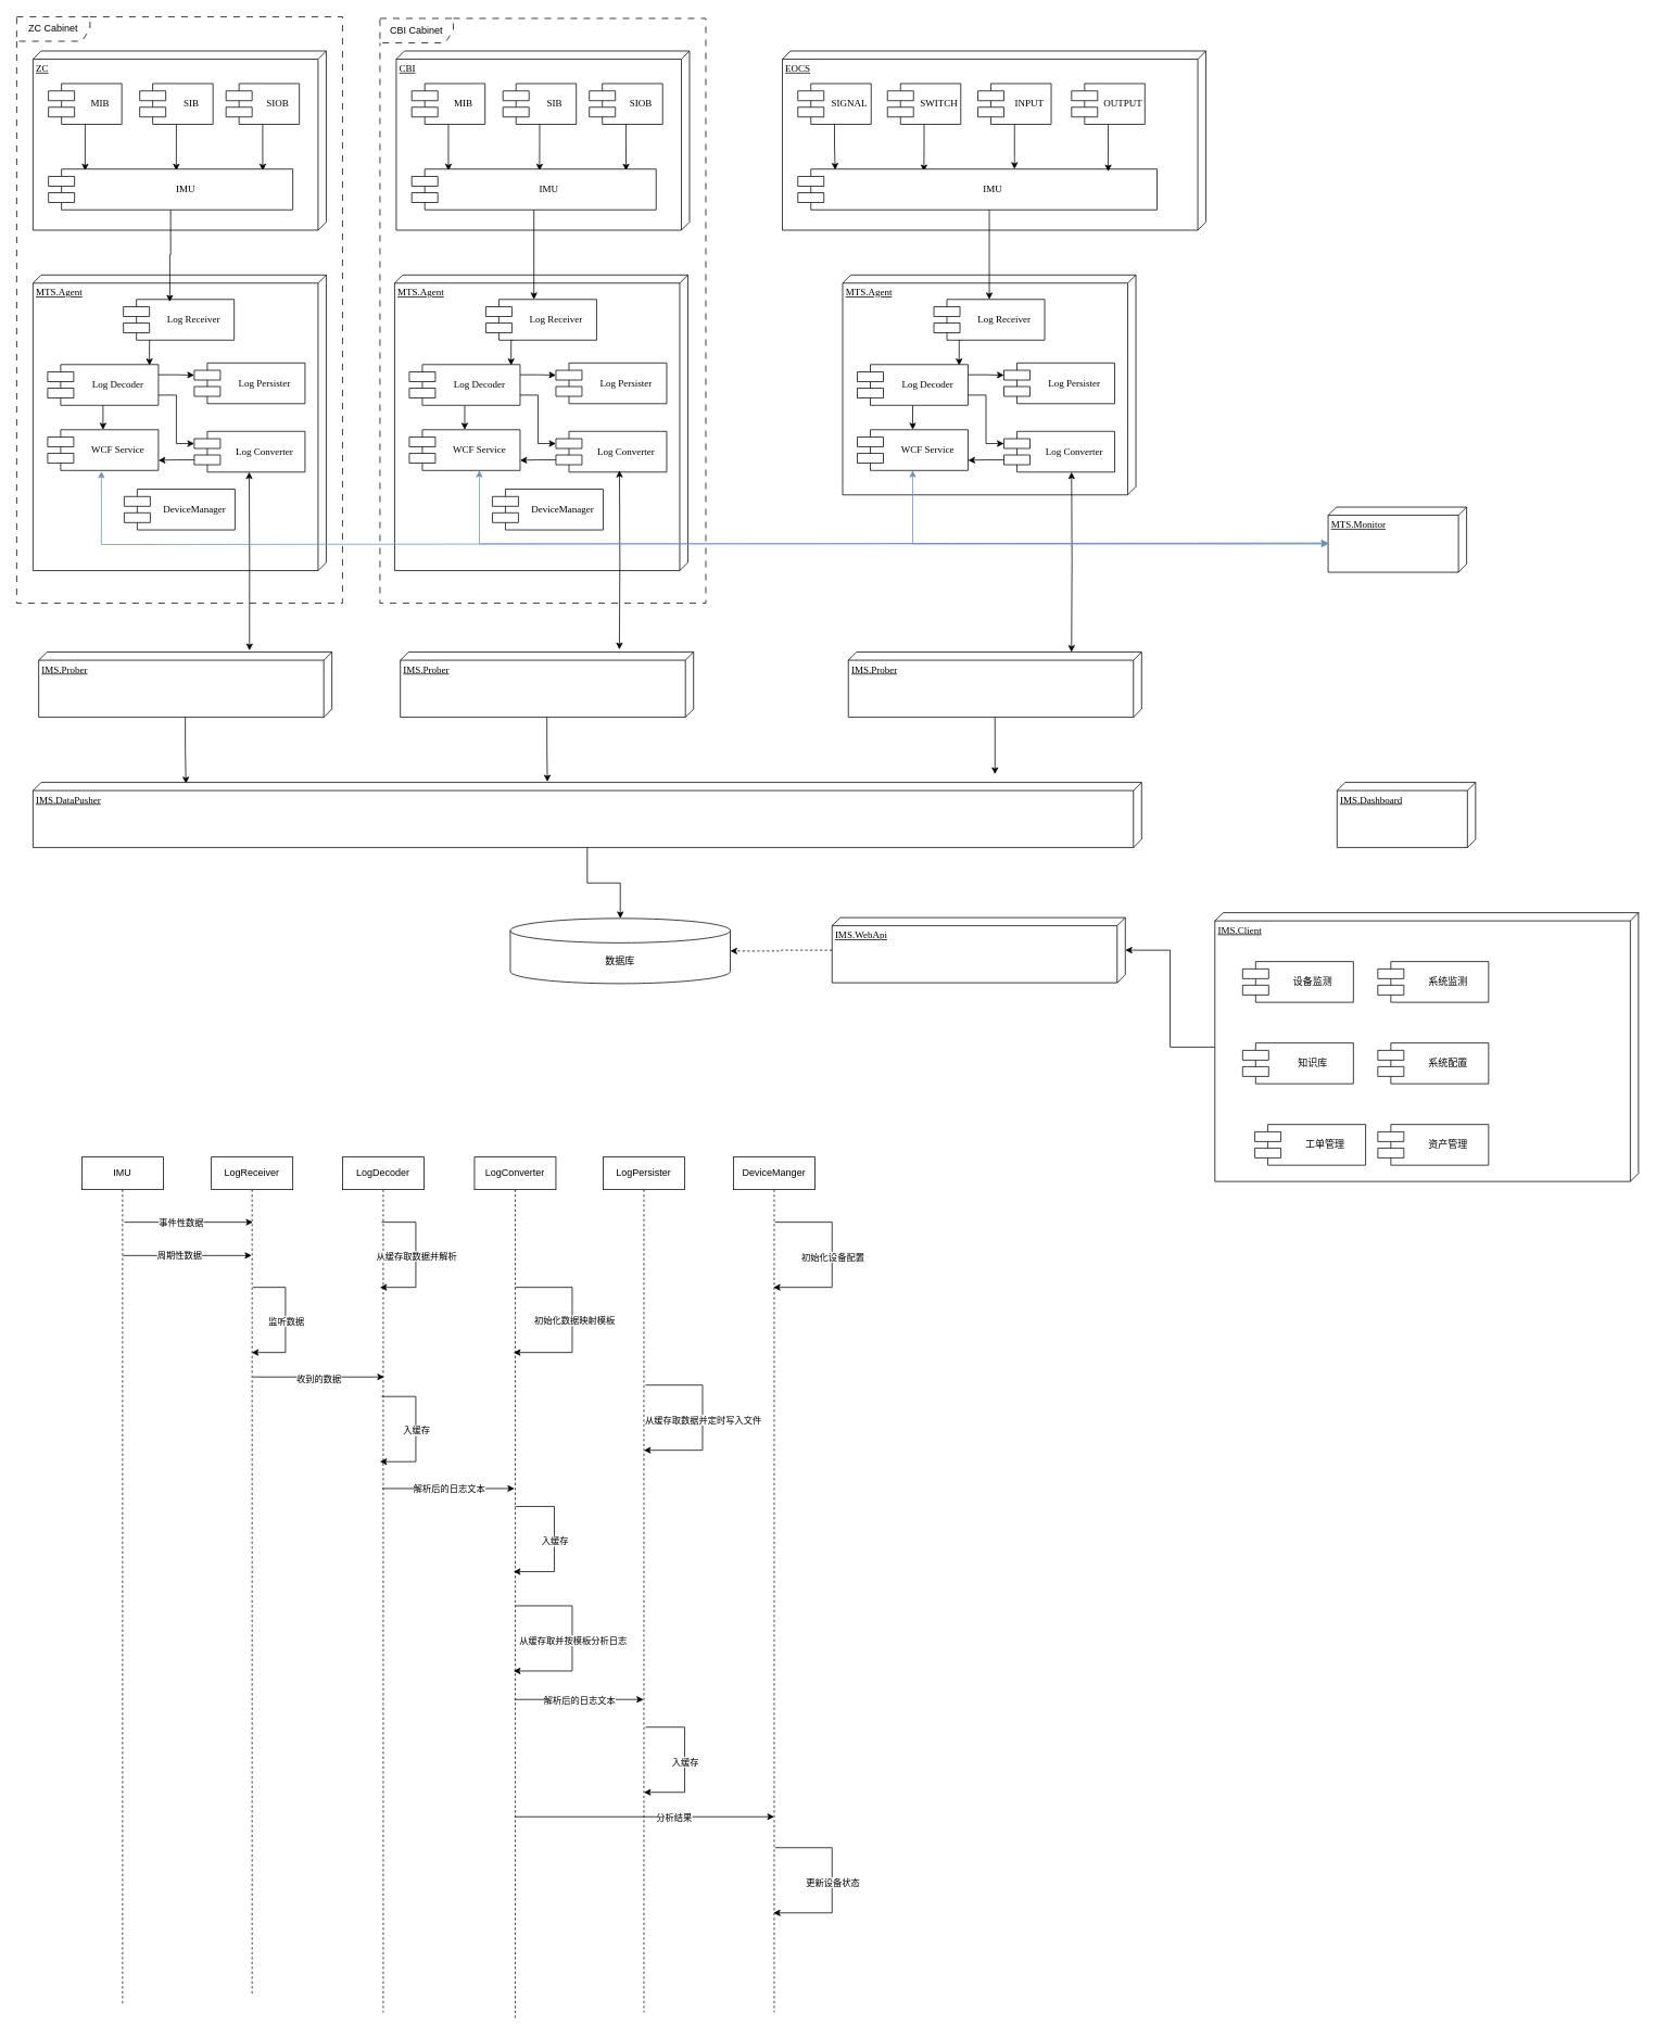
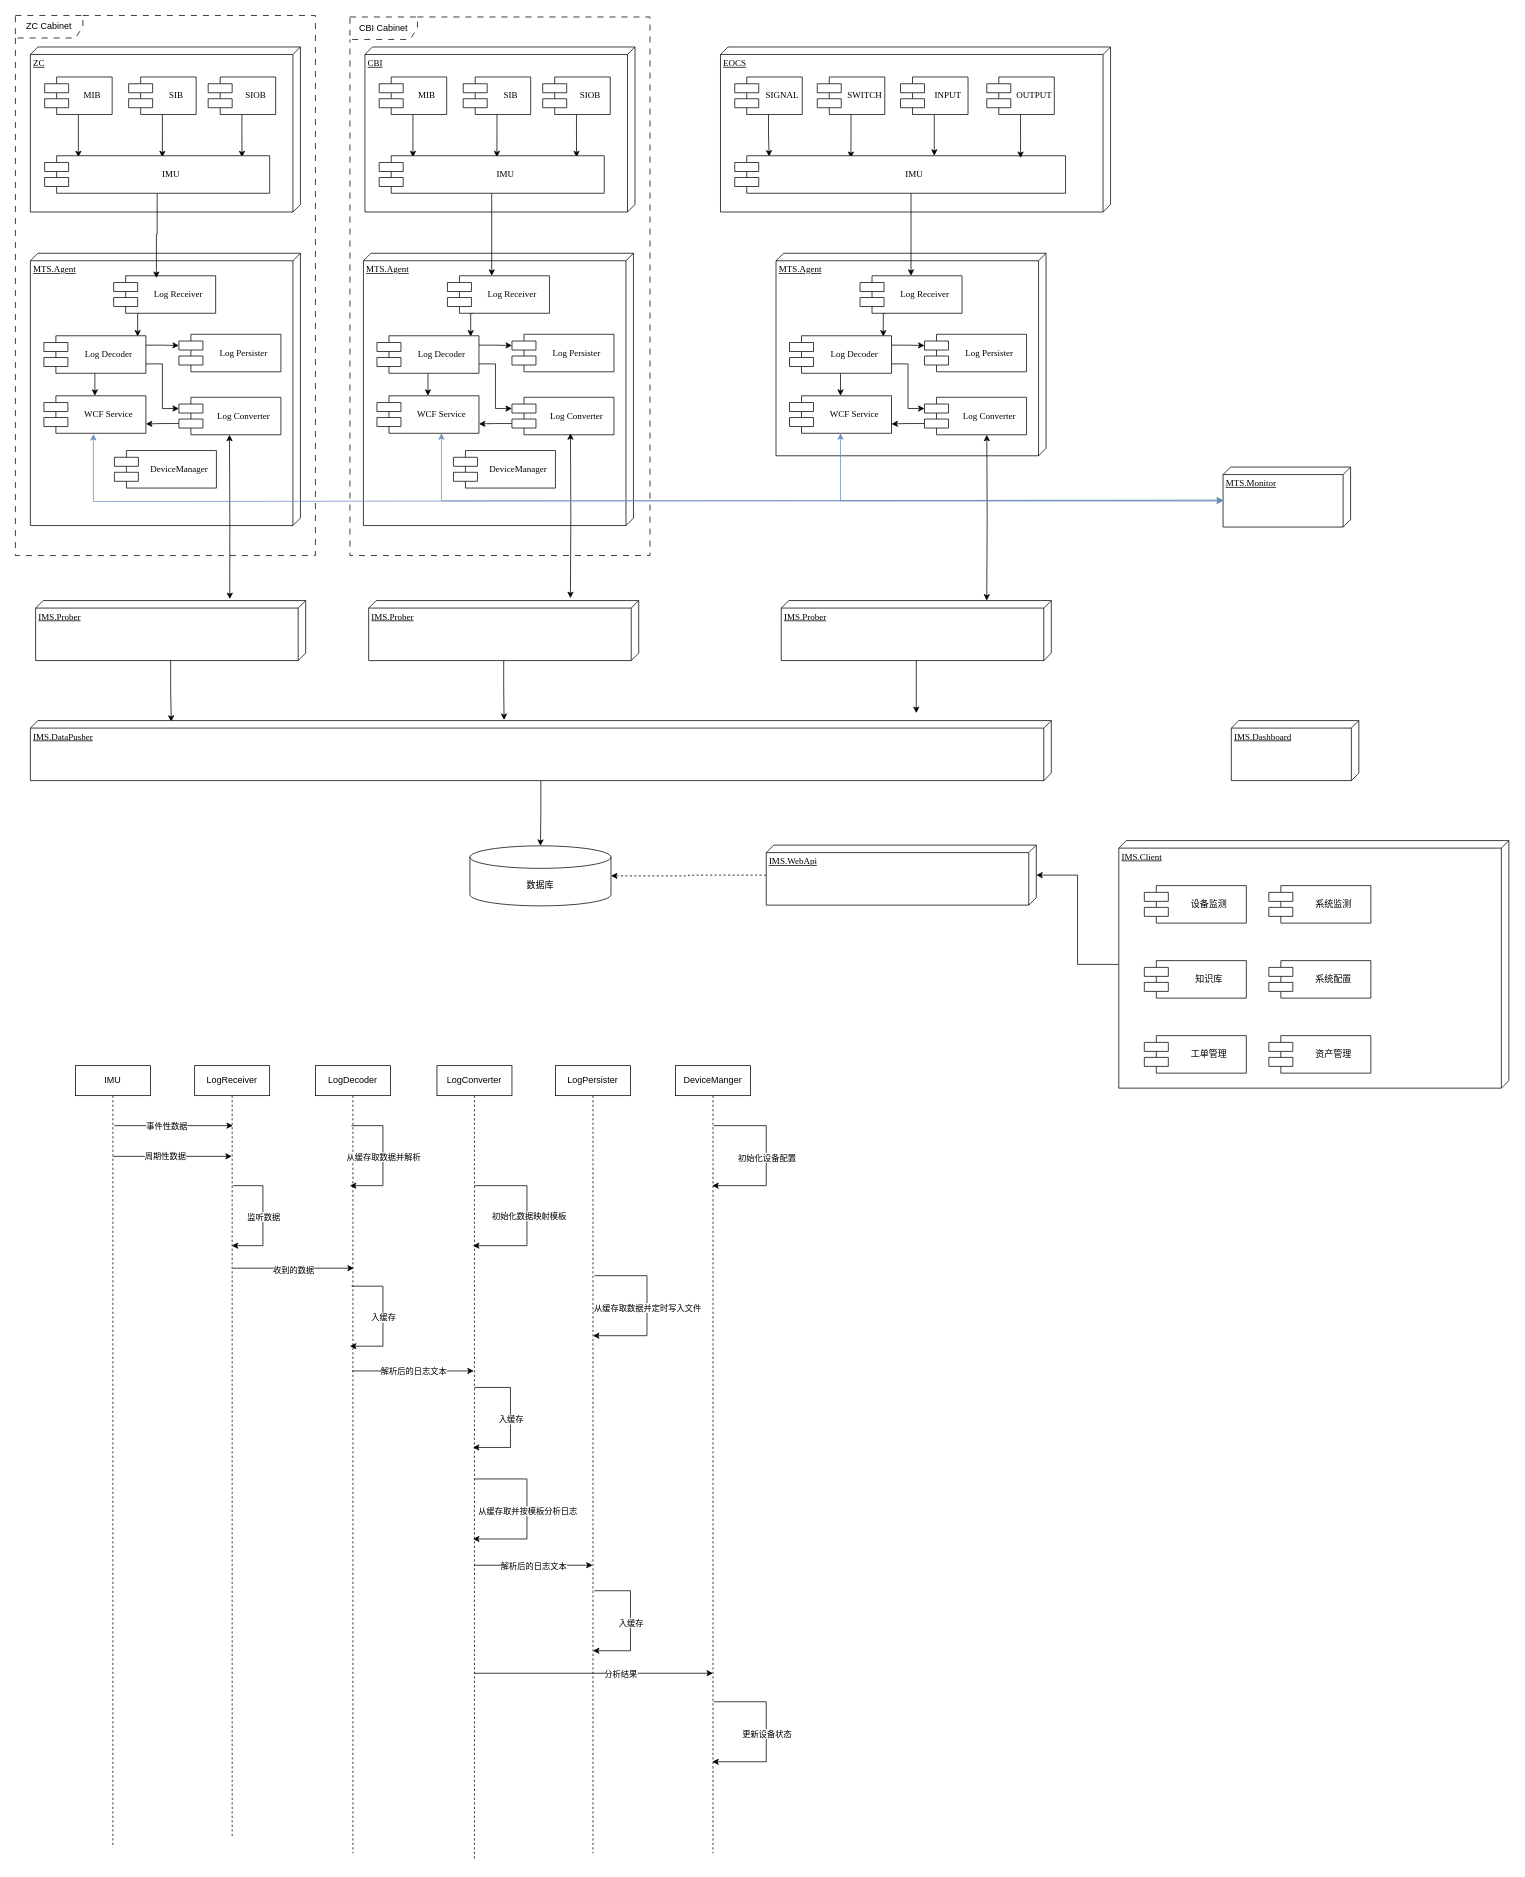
- <mxCell id="76" value="数据库" style="shape=cylinder3;whiteSpace=wrap;html=1;boundedLbl=1;backgroundOutline=1;size=15;" parent="1" vertex="1"><mxGeometry x="626" y="1127" width="270" height="80" as="geometry" /></mxCell>
+ <mxCell id="76" value="数据库" style="shape=cylinder3;whiteSpace=wrap;html=1;boundedLbl=1;backgroundOutline=1;size=15;" parent="1" vertex="1"><mxGeometry x="626" y="1127" width="188" height="80" as="geometry" /></mxCell>
- <mxCell id="89" value="工单管理" style="shape=component;align=center;spacingLeft=36;rounded=0;shadow=0;comic=0;labelBackgroundColor=none;strokeWidth=1;fontFamily=Verdana;fontSize=12;html=1;" parent="1" vertex="1"><mxGeometry x="1540" y="1380" width="136" height="50" as="geometry" /></mxCell>
+ <mxCell id="89" value="工单管理" style="shape=component;align=center;spacingLeft=36;rounded=0;shadow=0;comic=0;labelBackgroundColor=none;strokeWidth=1;fontFamily=Verdana;fontSize=12;html=1;" parent="1" vertex="1"><mxGeometry x="1525" y="1380" width="136" height="50" as="geometry" /></mxCell>
